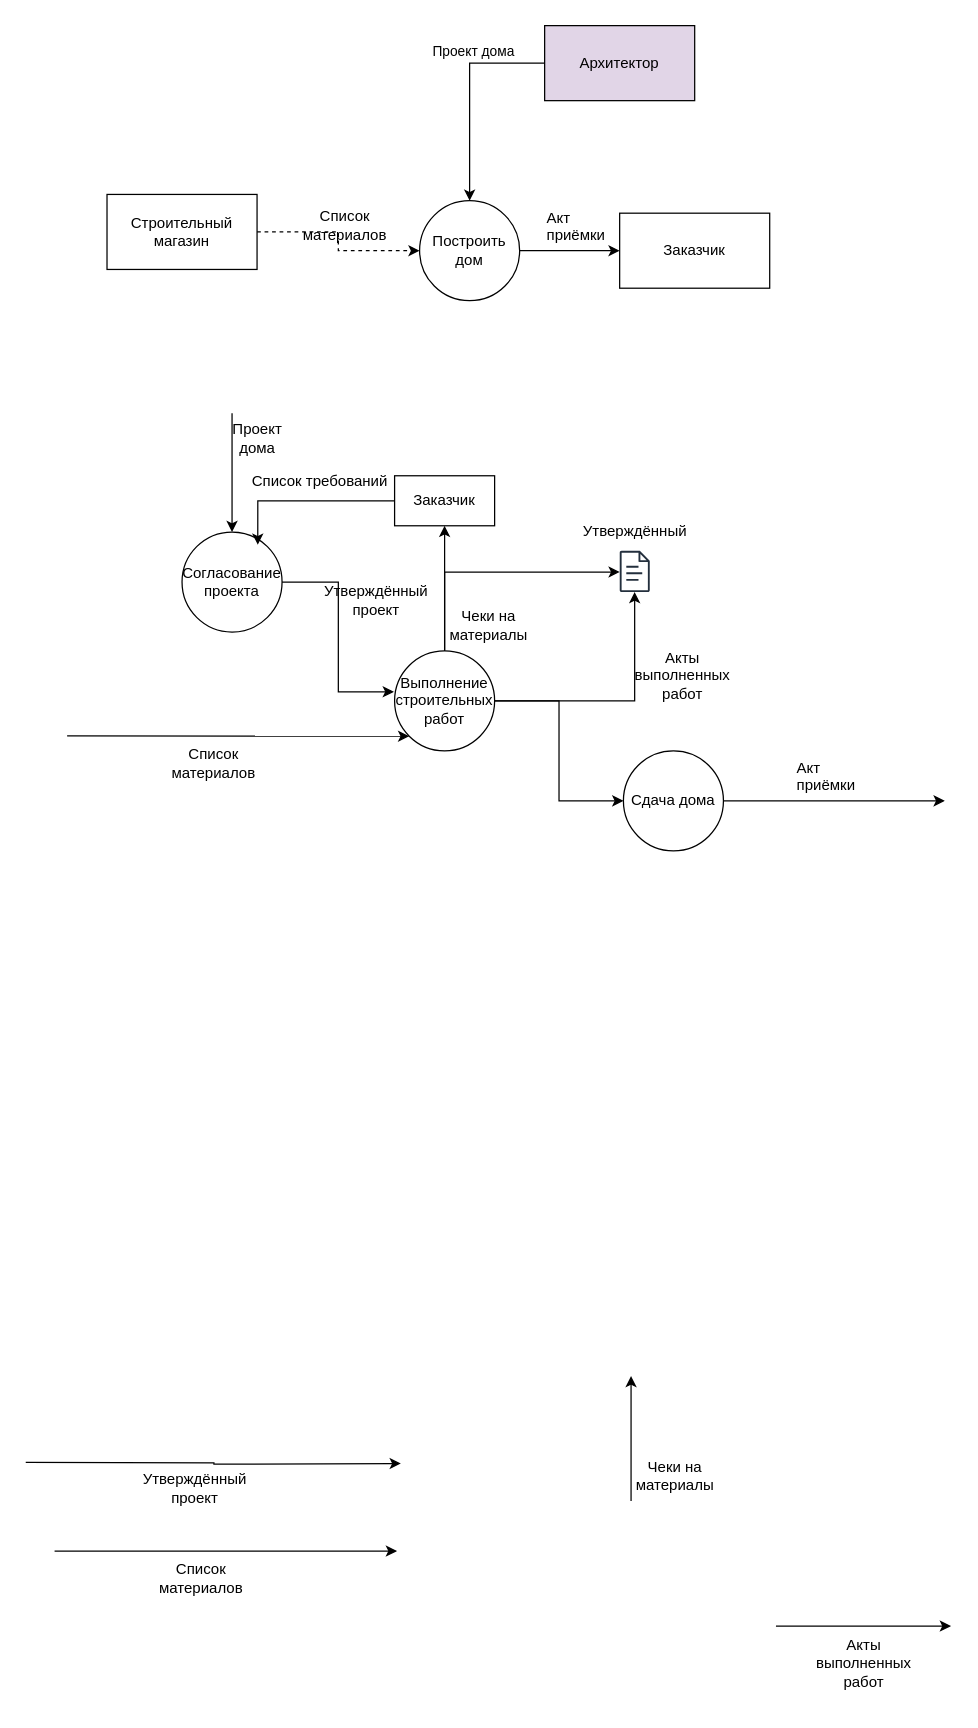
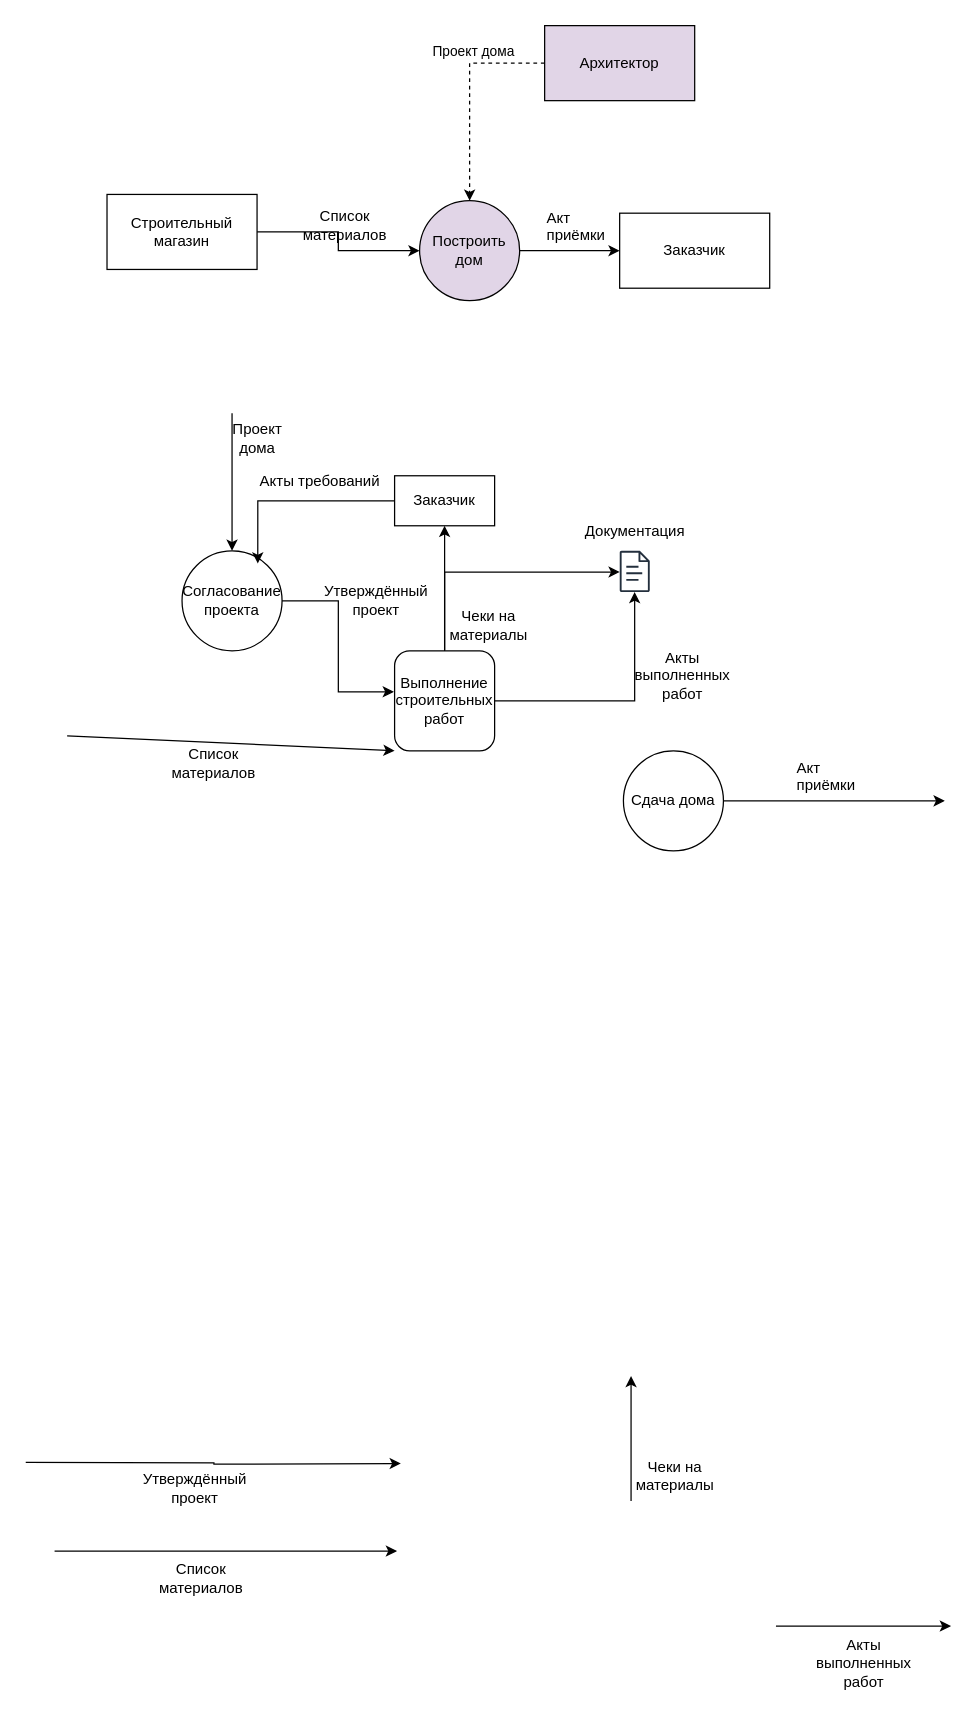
- <mxCell id="7" style="edgeStyle=orthogonalEdgeStyle;rounded=0;orthogonalLoop=1;jettySize=auto;html=1;entryX=0.5;entryY=0;entryDx=0;entryDy=0;" edge="1" parent="1" source="9" target="3"><mxGeometry relative="1" as="geometry" /></mxCell>
+ <mxCell id="7" style="edgeStyle=orthogonalEdgeStyle;rounded=0;orthogonalLoop=1;jettySize=auto;html=1;entryX=0.5;entryY=0;entryDx=0;entryDy=0;dashed=1;" edge="1" parent="1" source="9" target="3"><mxGeometry relative="1" as="geometry" /></mxCell>
- <mxCell id="4" style="edgeStyle=orthogonalEdgeStyle;rounded=0;orthogonalLoop=1;jettySize=auto;html=1;dashed=1;" edge="1" parent="1" source="5" target="3"><mxGeometry relative="1" as="geometry" /></mxCell>
+ <mxCell id="4" style="edgeStyle=orthogonalEdgeStyle;rounded=0;orthogonalLoop=1;jettySize=auto;html=1;" edge="1" parent="1" source="5" target="3"><mxGeometry relative="1" as="geometry" /></mxCell>
- <mxCell id="3" value="Построить дом" style="ellipse;whiteSpace=wrap;html=1;aspect=fixed;" vertex="1" parent="1"><mxGeometry x="335" y="160" width="80" height="80" as="geometry" /></mxCell>
+ <mxCell id="3" value="Построить дом" style="ellipse;whiteSpace=wrap;html=1;aspect=fixed;fillColor=#e1d5e7;" vertex="1" parent="1"><mxGeometry x="335" y="160" width="80" height="80" as="geometry" /></mxCell>
- <mxCell id="27" value="Список требований" style="text;html=1;align=center;verticalAlign=middle;resizable=0;points=[];autosize=1;strokeColor=none;fillColor=none;" vertex="1" parent="1"><mxGeometry x="190" y="370" width="130" height="30" as="geometry" /></mxCell>
+ <mxCell id="27" value="Акты требований" style="text;html=1;align=center;verticalAlign=middle;resizable=0;points=[];autosize=1;strokeColor=none;fillColor=none;" vertex="1" parent="1"><mxGeometry x="190" y="370" width="130" height="30" as="geometry" /></mxCell>
- <mxCell id="31" value="Утверждённый" style="text;html=1;align=center;verticalAlign=middle;resizable=0;points=[];autosize=1;strokeColor=none;fillColor=none;" vertex="1" parent="1"><mxGeometry x="457.06" y="410" width="100" height="30" as="geometry" /></mxCell>
+ <mxCell id="31" value="Документация" style="text;html=1;align=center;verticalAlign=middle;resizable=0;points=[];autosize=1;strokeColor=none;fillColor=none;" vertex="1" parent="1"><mxGeometry x="457.06" y="410" width="100" height="30" as="geometry" /></mxCell>
- <mxCell id="12" value="&lt;div&gt;Согласование&lt;/div&gt;&lt;div&gt;проекта&lt;/div&gt;" style="ellipse;whiteSpace=wrap;html=1;aspect=fixed;" vertex="1" parent="1"><mxGeometry x="145" y="425" width="80" height="80" as="geometry" /></mxCell>
+ <mxCell id="12" value="&lt;div&gt;Согласование&lt;/div&gt;&lt;div&gt;проекта&lt;/div&gt;" style="ellipse;whiteSpace=wrap;html=1;aspect=fixed;" vertex="1" parent="1"><mxGeometry x="145" y="440" width="80" height="80" as="geometry" /></mxCell>
- <mxCell id="16" value="&lt;div&gt;Выполнение&lt;/div&gt;&lt;div&gt;строительных работ&lt;/div&gt;" style="ellipse;whiteSpace=wrap;html=1;aspect=fixed;" vertex="1" parent="1"><mxGeometry x="315" y="520" width="80" height="80" as="geometry" /></mxCell>
+ <mxCell id="16" value="&lt;div&gt;Выполнение&lt;/div&gt;&lt;div&gt;строительных работ&lt;/div&gt;" style="whiteSpace=wrap;html=1;aspect=fixed;rounded=1;" vertex="1" parent="1"><mxGeometry x="315" y="520" width="80" height="80" as="geometry" /></mxCell>
- <mxCell id="13" style="edgeStyle=orthogonalEdgeStyle;rounded=0;orthogonalLoop=1;jettySize=auto;html=1;entryX=0;entryY=0.5;entryDx=0;entryDy=0;" edge="1" parent="1" source="16" target="18"><mxGeometry relative="1" as="geometry" /></mxCell>
